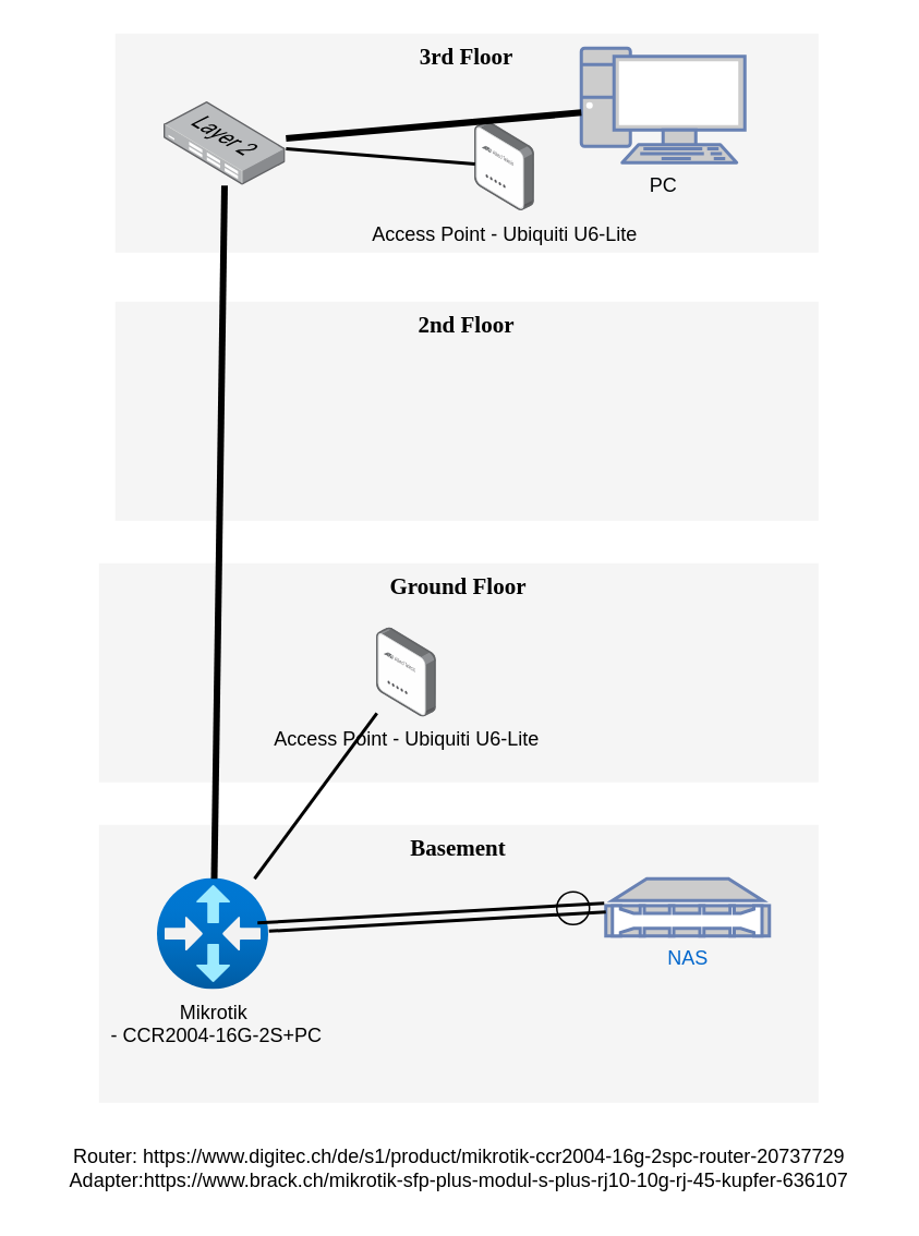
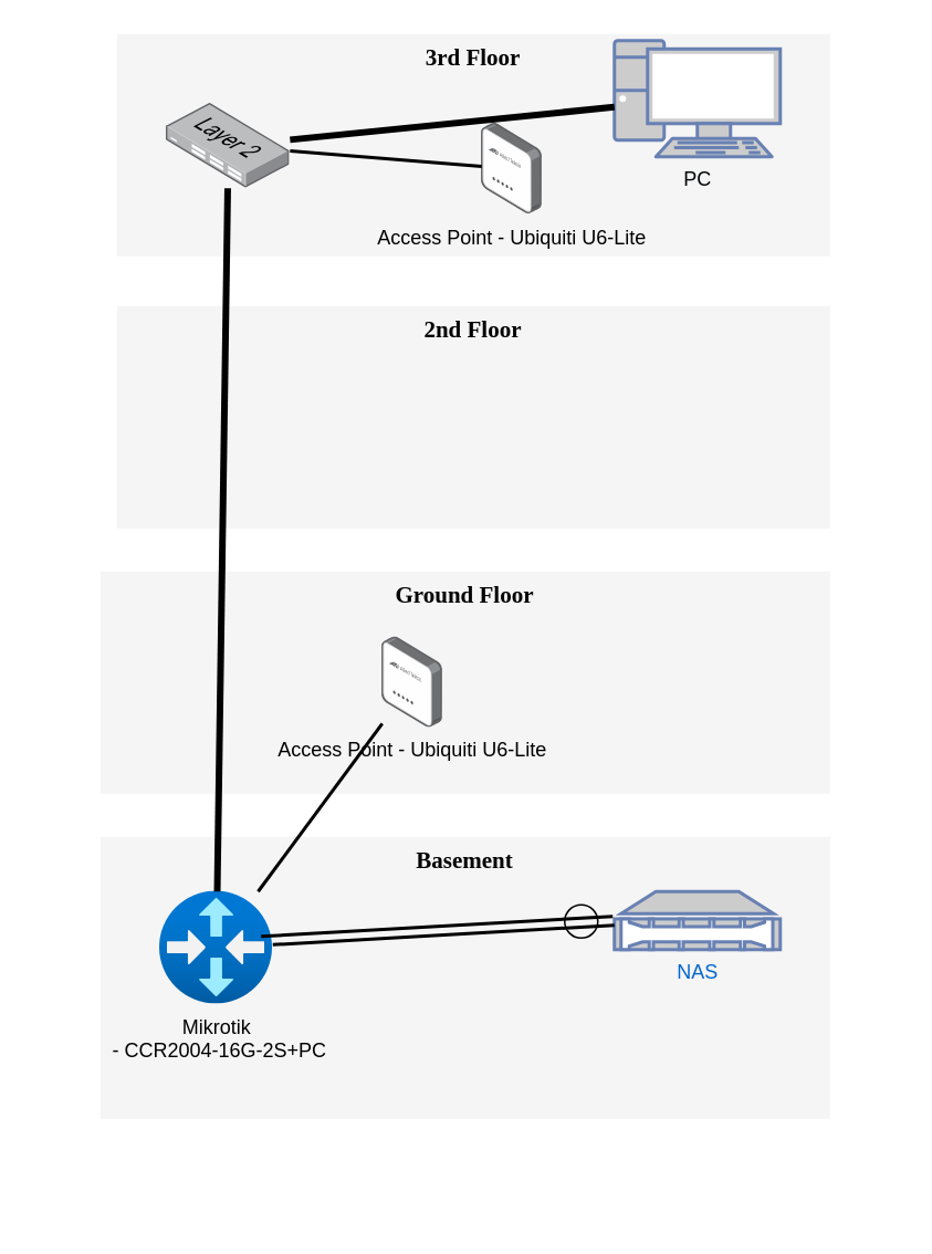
- <mxCell id="12" value="PC" style="fontColor=#000305;verticalAlign=top;verticalLabelPosition=bottom;labelPosition=center;align=center;html=1;outlineConnect=0;fillColor=#CCCCCC;strokeColor=#6881B3;gradientColor=none;gradientDirection=north;strokeWidth=2;shape=mxgraph.networks.pc;" vertex="1" parent="1"><mxGeometry x="355" y="29" width="100" height="70" as="geometry" /></mxCell>
+ <mxCell id="12" value="PC" style="fontColor=#000305;verticalAlign=top;verticalLabelPosition=bottom;labelPosition=center;align=center;html=1;outlineConnect=0;fillColor=#CCCCCC;strokeColor=#6881B3;gradientColor=none;gradientDirection=north;strokeWidth=2;shape=mxgraph.networks.pc;" vertex="1" parent="1"><mxGeometry x="370" y="24" width="100" height="70" as="geometry" /></mxCell>
- <mxCell id="19" value="Router: https://www.digitec.ch/de/s1/product/mikrotik-ccr2004-16g-2spc-router-20737729&lt;br&gt;Adapter:https://www.brack.ch/mikrotik-sfp-plus-modul-s-plus-rj10-10g-rj-45-kupfer-636107" style="text;html=1;align=center;verticalAlign=middle;resizable=0;points=[];autosize=1;strokeColor=none;fillColor=none;" vertex="1" parent="1"><mxGeometry x="20" y="694" width="520" height="40" as="geometry" /></mxCell>
